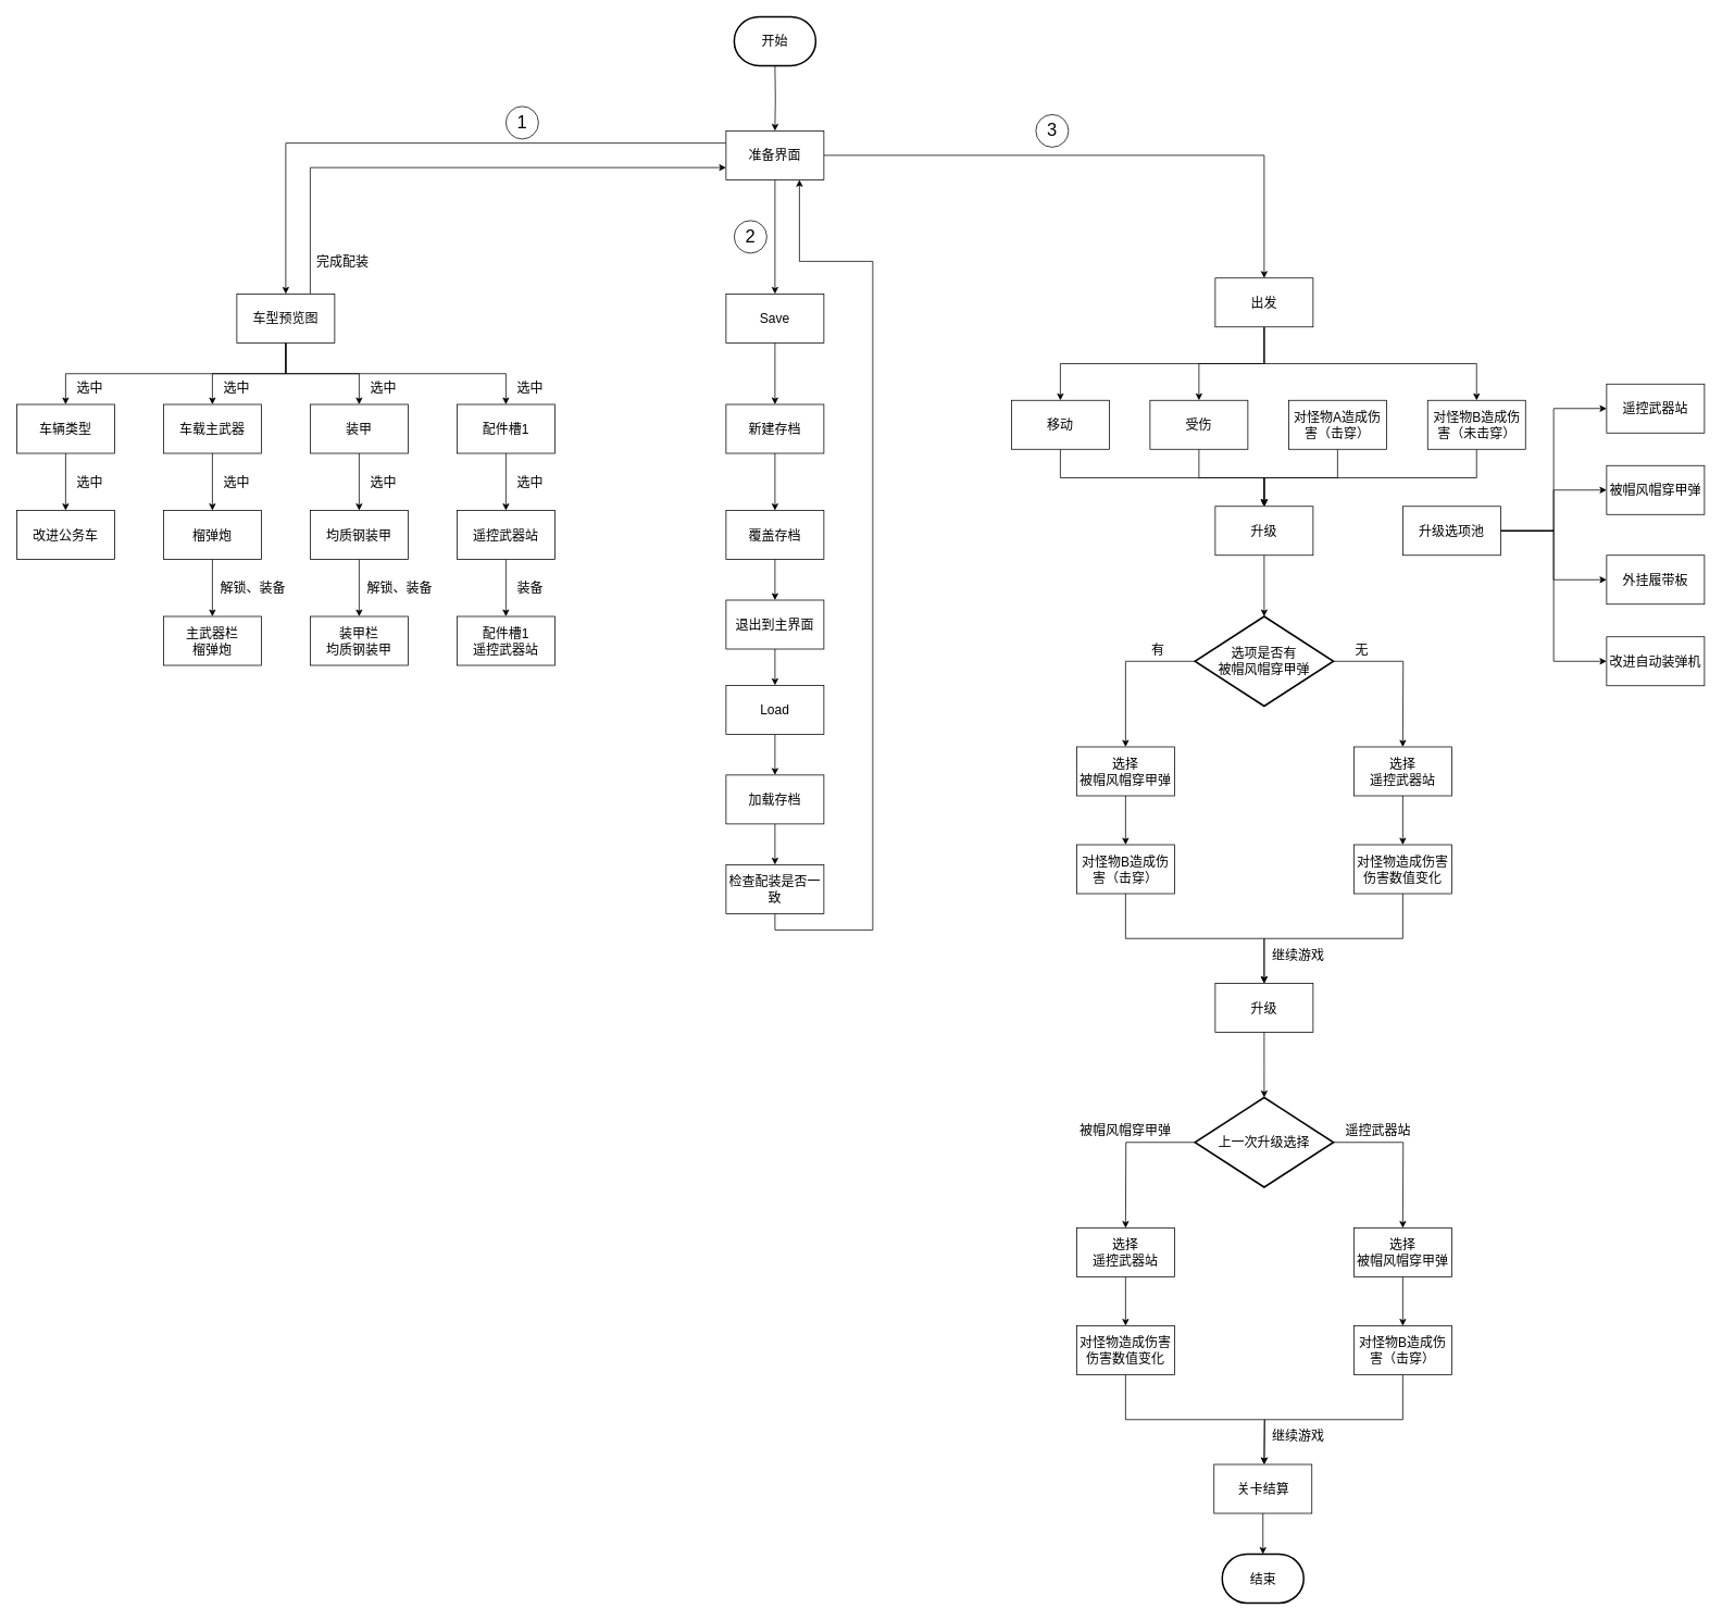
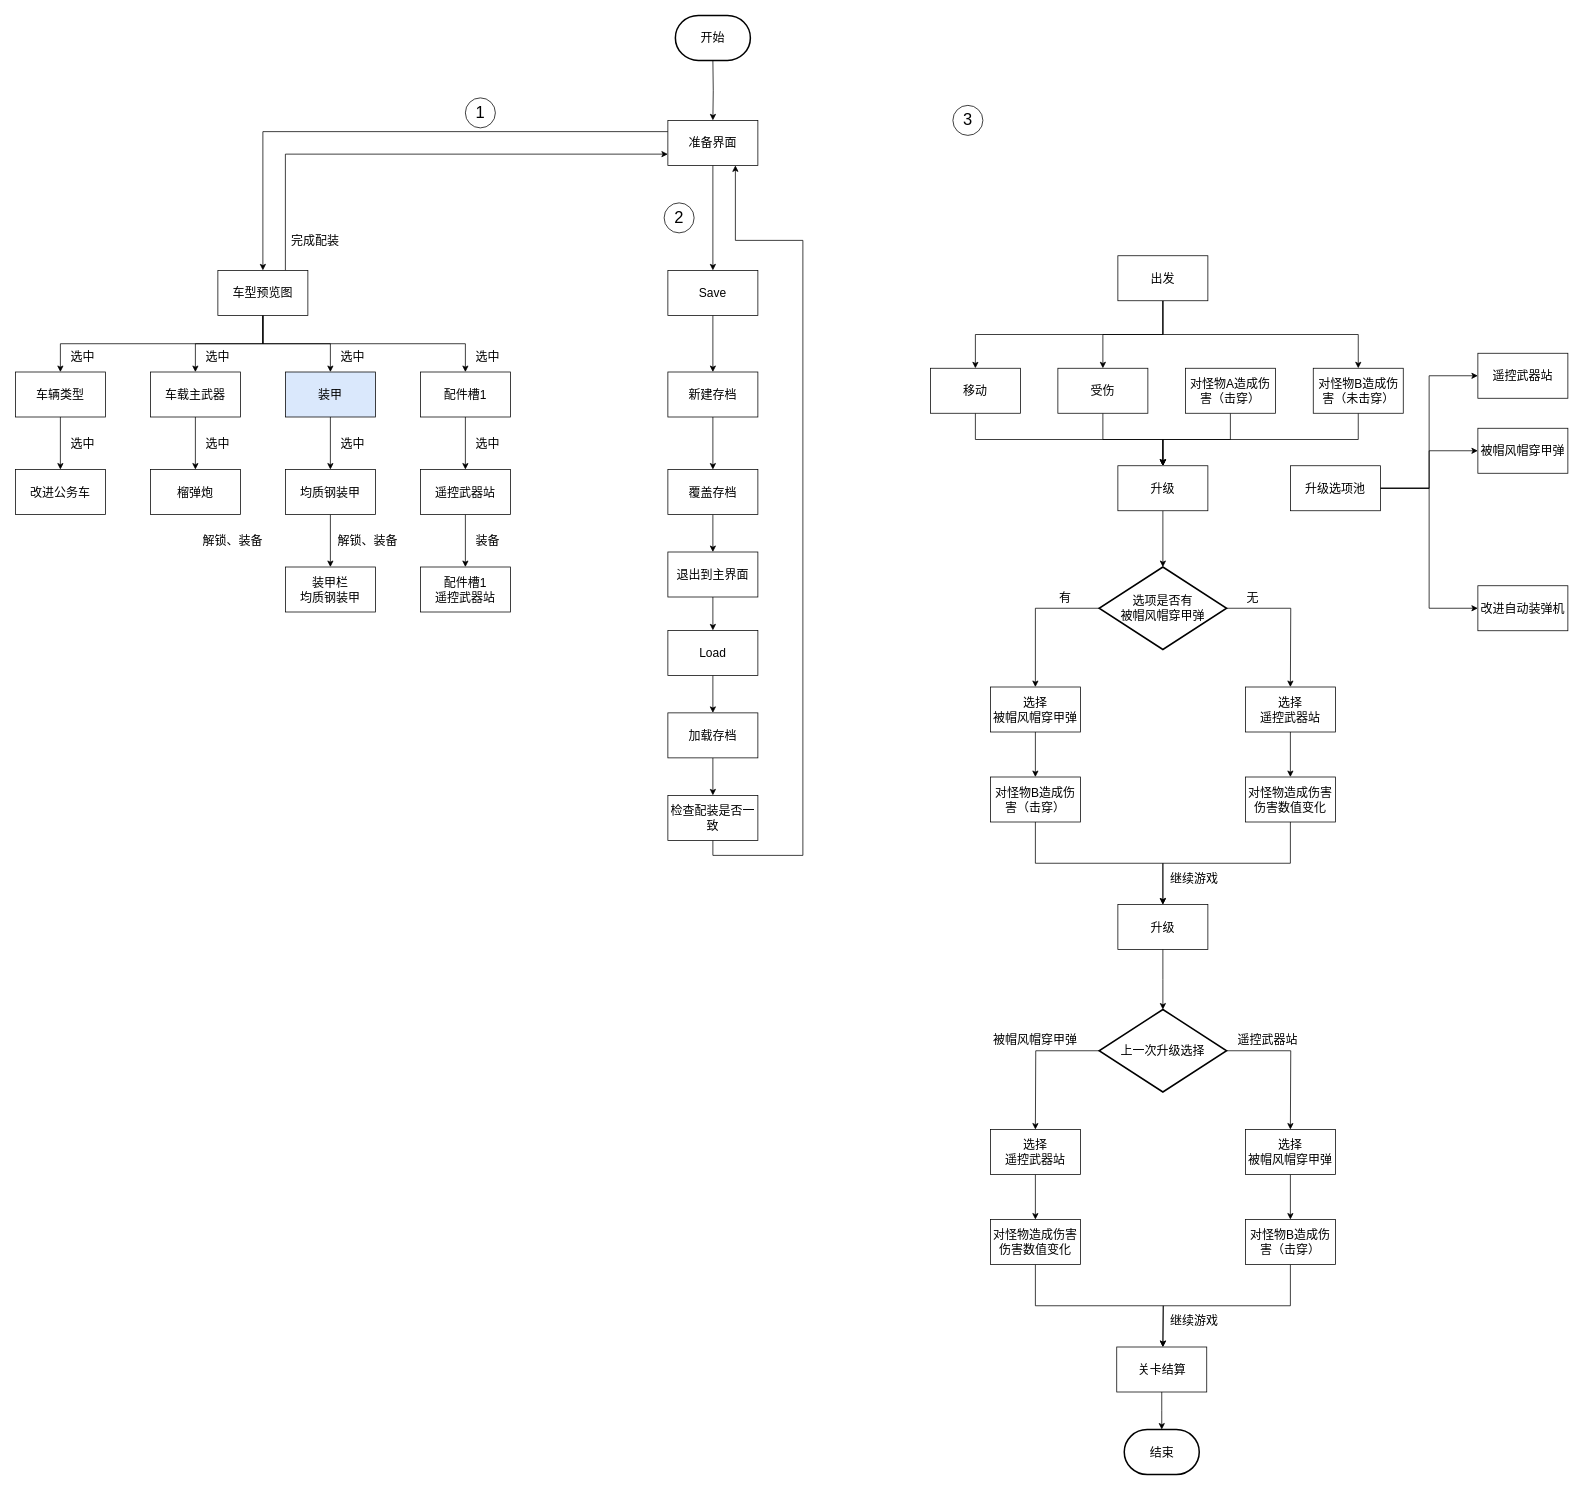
- <mxCell id="2" style="edgeStyle=orthogonalEdgeStyle;rounded=0;orthogonalLoop=1;jettySize=auto;html=1;exitX=1;exitY=0.5;exitDx=0;exitDy=0;entryX=0.5;entryY=0;entryDx=0;entryDy=0;" parent="1" source="5" target="39" edge="1"><mxGeometry relative="1" as="geometry" /></mxCell>
- <mxCell id="77" value="&lt;font style=&quot;font-size: 22px;&quot;&gt;2&lt;/font&gt;" style="ellipse;whiteSpace=wrap;html=1;aspect=fixed;" parent="1" vertex="1"><mxGeometry x="900" y="270" width="40" height="40" as="geometry" /></mxCell>
+ <mxCell id="77" value="&lt;font style=&quot;font-size: 22px;&quot;&gt;2&lt;/font&gt;" style="ellipse;whiteSpace=wrap;html=1;aspect=fixed;" parent="1" vertex="1"><mxGeometry x="885" y="270" width="40" height="40" as="geometry" /></mxCell>
- <mxCell id="21" value="&lt;span style=&quot;font-size: 16px;&quot;&gt;装甲&lt;/span&gt;" style="rounded=0;whiteSpace=wrap;html=1;" parent="1" vertex="1"><mxGeometry x="380" y="495.5" width="120" height="60" as="geometry" /></mxCell>
+ <mxCell id="21" value="&lt;span style=&quot;font-size: 16px;&quot;&gt;装甲&lt;/span&gt;" style="rounded=0;whiteSpace=wrap;html=1;fillColor=#dae8fc;" parent="1" vertex="1"><mxGeometry x="380" y="495.5" width="120" height="60" as="geometry" /></mxCell>
- <mxCell id="82" style="edgeStyle=orthogonalEdgeStyle;rounded=0;orthogonalLoop=1;jettySize=auto;html=1;exitX=1;exitY=0.5;exitDx=0;exitDy=0;entryX=0;entryY=0.5;entryDx=0;entryDy=0;" parent="1" source="84" target="85" edge="1"><mxGeometry relative="1" as="geometry" /></mxCell>
- <mxCell id="85" value="&lt;span style=&quot;font-size: 16px;&quot;&gt;外挂履带板&lt;/span&gt;" style="rounded=0;whiteSpace=wrap;html=1;" parent="1" vertex="1"><mxGeometry x="1970" y="680.5" width="120" height="60" as="geometry" /></mxCell>
- <mxCell id="14" style="edgeStyle=orthogonalEdgeStyle;rounded=0;orthogonalLoop=1;jettySize=auto;html=1;exitX=0.5;exitY=1;exitDx=0;exitDy=0;entryX=0.5;entryY=0;entryDx=0;entryDy=0;" parent="1" source="15" target="16" edge="1"><mxGeometry relative="1" as="geometry" /></mxCell>
- <mxCell id="16" value="&lt;span style=&quot;font-size: 16px;&quot;&gt;主武器栏&lt;/span&gt;&lt;div&gt;&lt;span style=&quot;font-size: 16px;&quot;&gt;榴弹炮&lt;/span&gt;&lt;/div&gt;" style="rounded=0;whiteSpace=wrap;html=1;" parent="1" vertex="1"><mxGeometry x="200" y="755.5" width="120" height="60" as="geometry" /></mxCell>
